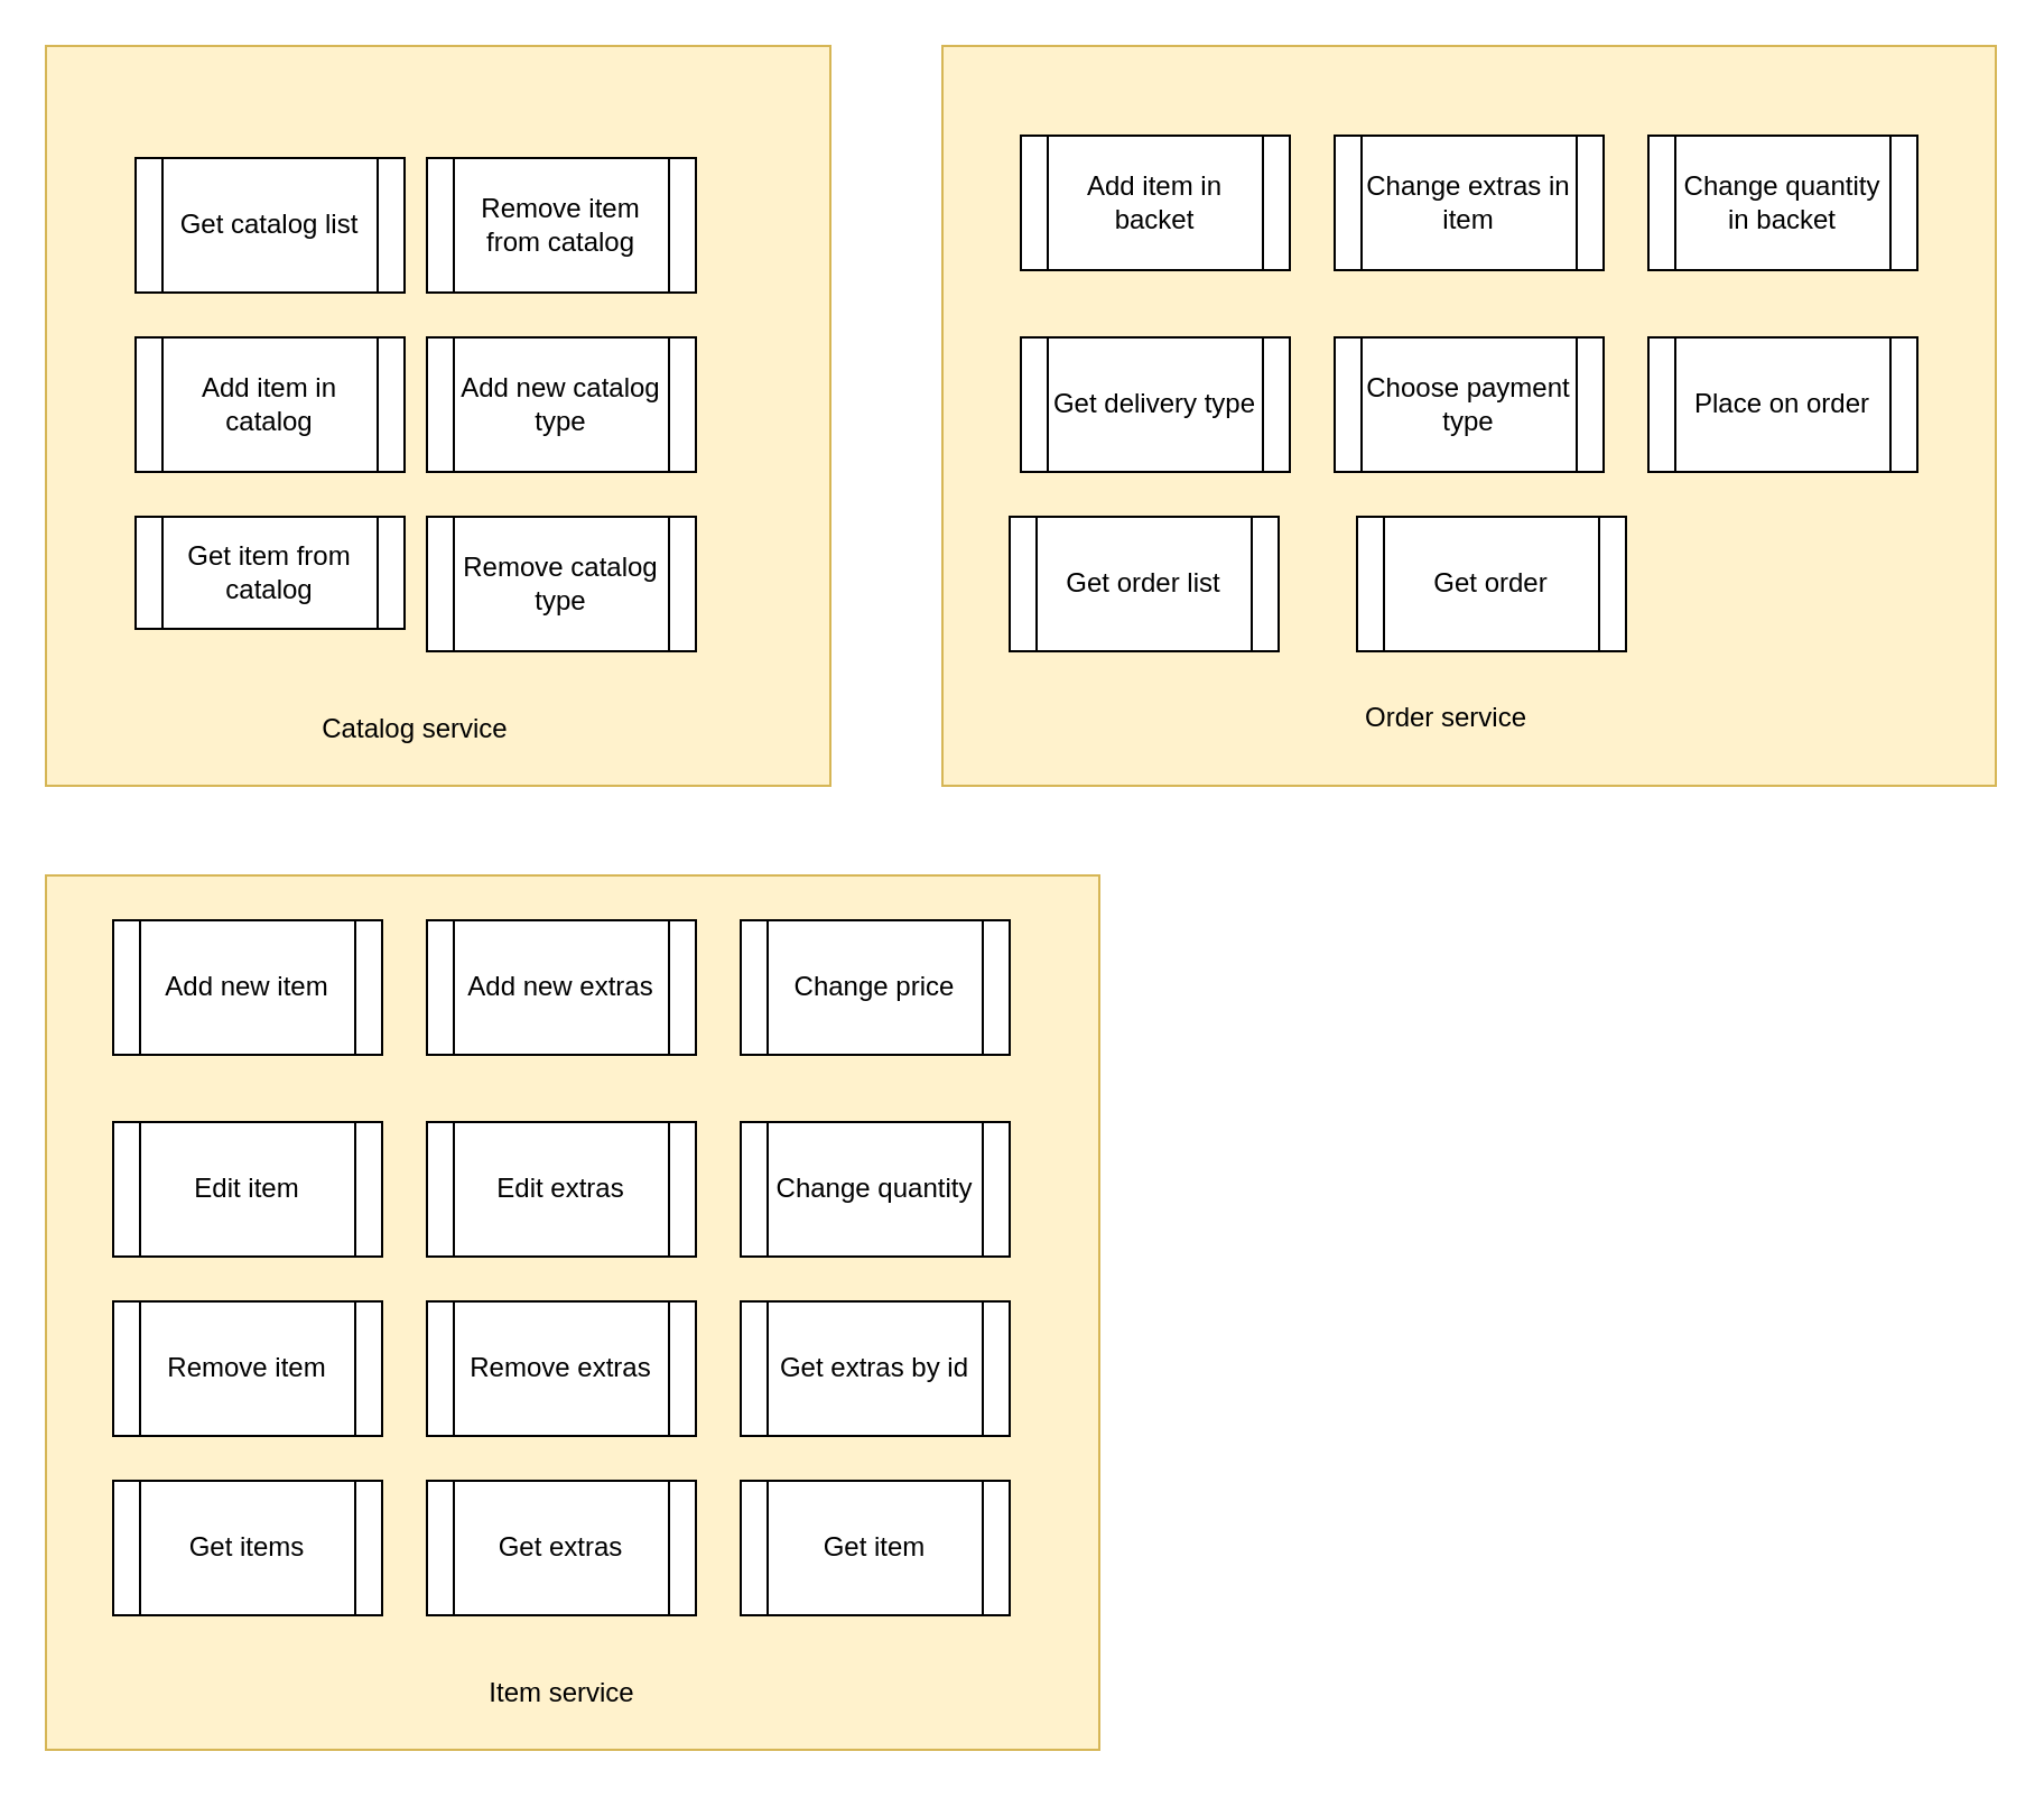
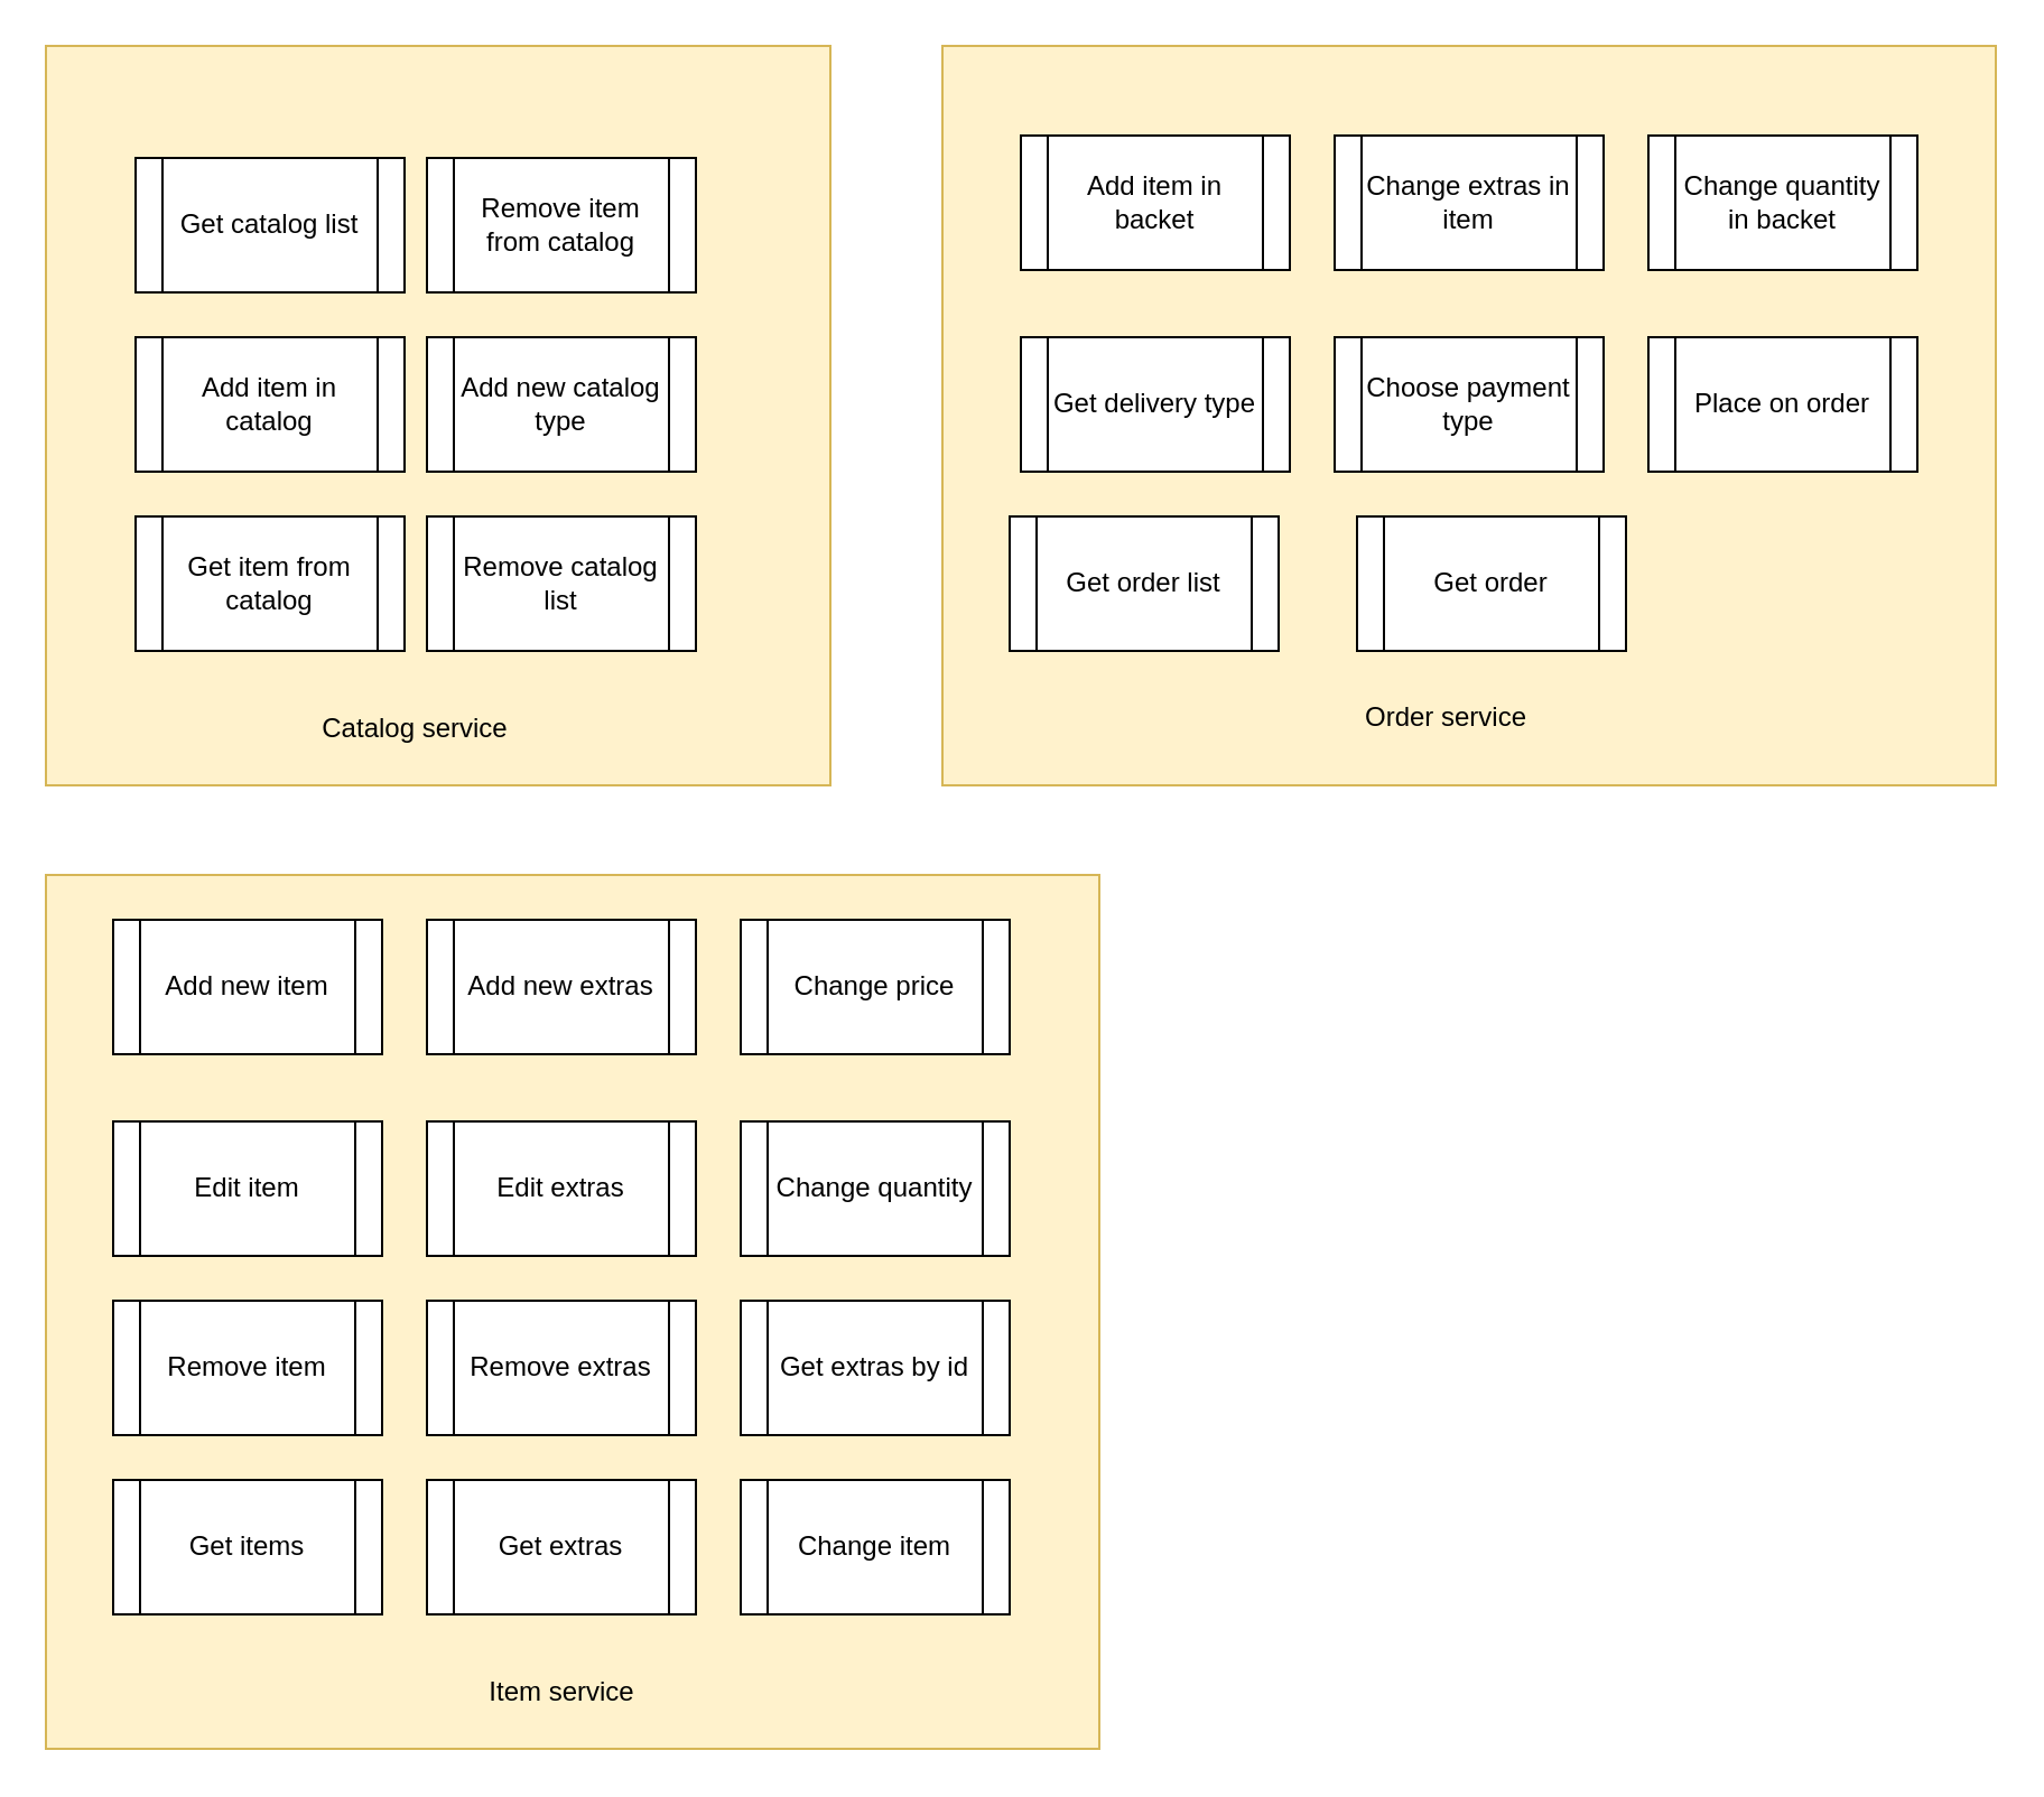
- <mxCell id="6" value="Get item from catalog" style="shape=process;whiteSpace=wrap;html=1;backgroundOutline=1;" parent="2" vertex="1"><mxGeometry x="40" y="210" width="120" height="50" as="geometry" /></mxCell>
+ <mxCell id="6" value="Get item from catalog" style="shape=process;whiteSpace=wrap;html=1;backgroundOutline=1;" parent="2" vertex="1"><mxGeometry x="40" y="210" width="120" height="60" as="geometry" /></mxCell>
- <mxCell id="9" value="Remove catalog type" style="shape=process;whiteSpace=wrap;html=1;backgroundOutline=1;" parent="2" vertex="1"><mxGeometry x="170" y="210" width="120" height="60" as="geometry" /></mxCell>
+ <mxCell id="9" value="Remove catalog list" style="shape=process;whiteSpace=wrap;html=1;backgroundOutline=1;" parent="2" vertex="1"><mxGeometry x="170" y="210" width="120" height="60" as="geometry" /></mxCell>
- <mxCell id="17" value="Get item" style="shape=process;whiteSpace=wrap;html=1;backgroundOutline=1;" parent="11" vertex="1"><mxGeometry x="310" y="270" width="120" height="60" as="geometry" /></mxCell>
+ <mxCell id="17" value="Change item" style="shape=process;whiteSpace=wrap;html=1;backgroundOutline=1;" parent="11" vertex="1"><mxGeometry x="310" y="270" width="120" height="60" as="geometry" /></mxCell>
